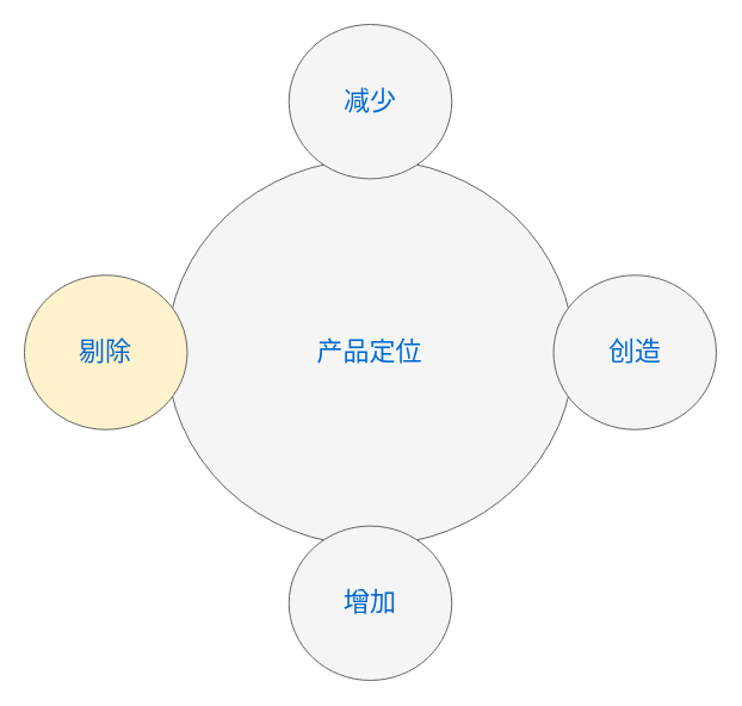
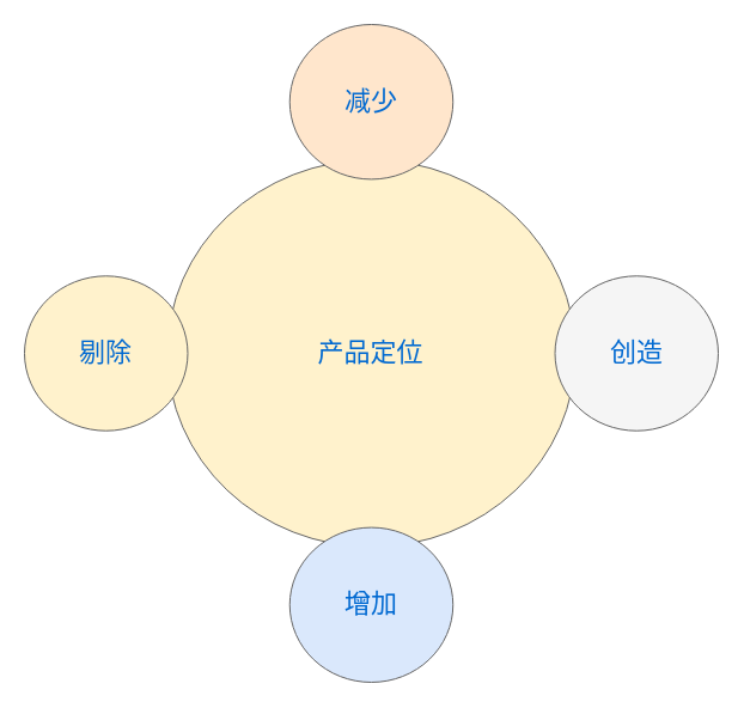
- <mxCell id="4" value="减少" style="ellipse;whiteSpace=wrap;html=1;rounded=0;shadow=0;dashed=0;comic=0;fontFamily=Verdana;fontSize=22;fontColor=#0069D1;fillColor=#f5f5f5;strokeColor=#666666;" parent="2" vertex="1"><mxGeometry x="221.765" width="136.471" height="129.412" as="geometry" /></mxCell>
+ <mxCell id="4" value="减少" style="ellipse;whiteSpace=wrap;html=1;rounded=0;shadow=0;dashed=0;comic=0;fontFamily=Verdana;fontSize=22;fontColor=#0069D1;fillColor=#ffe6cc;strokeColor=#666666;" parent="2" vertex="1"><mxGeometry x="221.765" width="136.471" height="129.412" as="geometry" /></mxCell>
- <mxCell id="3" value="产品定位" style="ellipse;whiteSpace=wrap;html=1;rounded=0;shadow=0;dashed=0;comic=0;fontFamily=Verdana;fontSize=22;fontColor=#0069D1;fillColor=#f5f5f5;strokeColor=#666666;" parent="2" vertex="1"><mxGeometry x="119.412" y="113.235" width="341.176" height="323.529" as="geometry" /></mxCell>
+ <mxCell id="3" value="产品定位" style="ellipse;whiteSpace=wrap;html=1;rounded=0;shadow=0;dashed=0;comic=0;fontFamily=Verdana;fontSize=22;fontColor=#0069D1;fillColor=#fff2cc;strokeColor=#666666;" parent="2" vertex="1"><mxGeometry x="119.412" y="113.235" width="341.176" height="323.529" as="geometry" /></mxCell>
- <mxCell id="5" value="增加" style="ellipse;whiteSpace=wrap;html=1;rounded=0;shadow=0;dashed=0;comic=0;fontFamily=Verdana;fontSize=22;fontColor=#0069D1;fillColor=#f5f5f5;strokeColor=#666666;" parent="2" vertex="1"><mxGeometry x="221.765" y="420.588" width="136.471" height="129.412" as="geometry" /></mxCell>
+ <mxCell id="5" value="增加" style="ellipse;whiteSpace=wrap;html=1;rounded=0;shadow=0;dashed=0;comic=0;fontFamily=Verdana;fontSize=22;fontColor=#0069D1;fillColor=#dae8fc;strokeColor=#666666;" parent="2" vertex="1"><mxGeometry x="221.765" y="420.588" width="136.471" height="129.412" as="geometry" /></mxCell>
